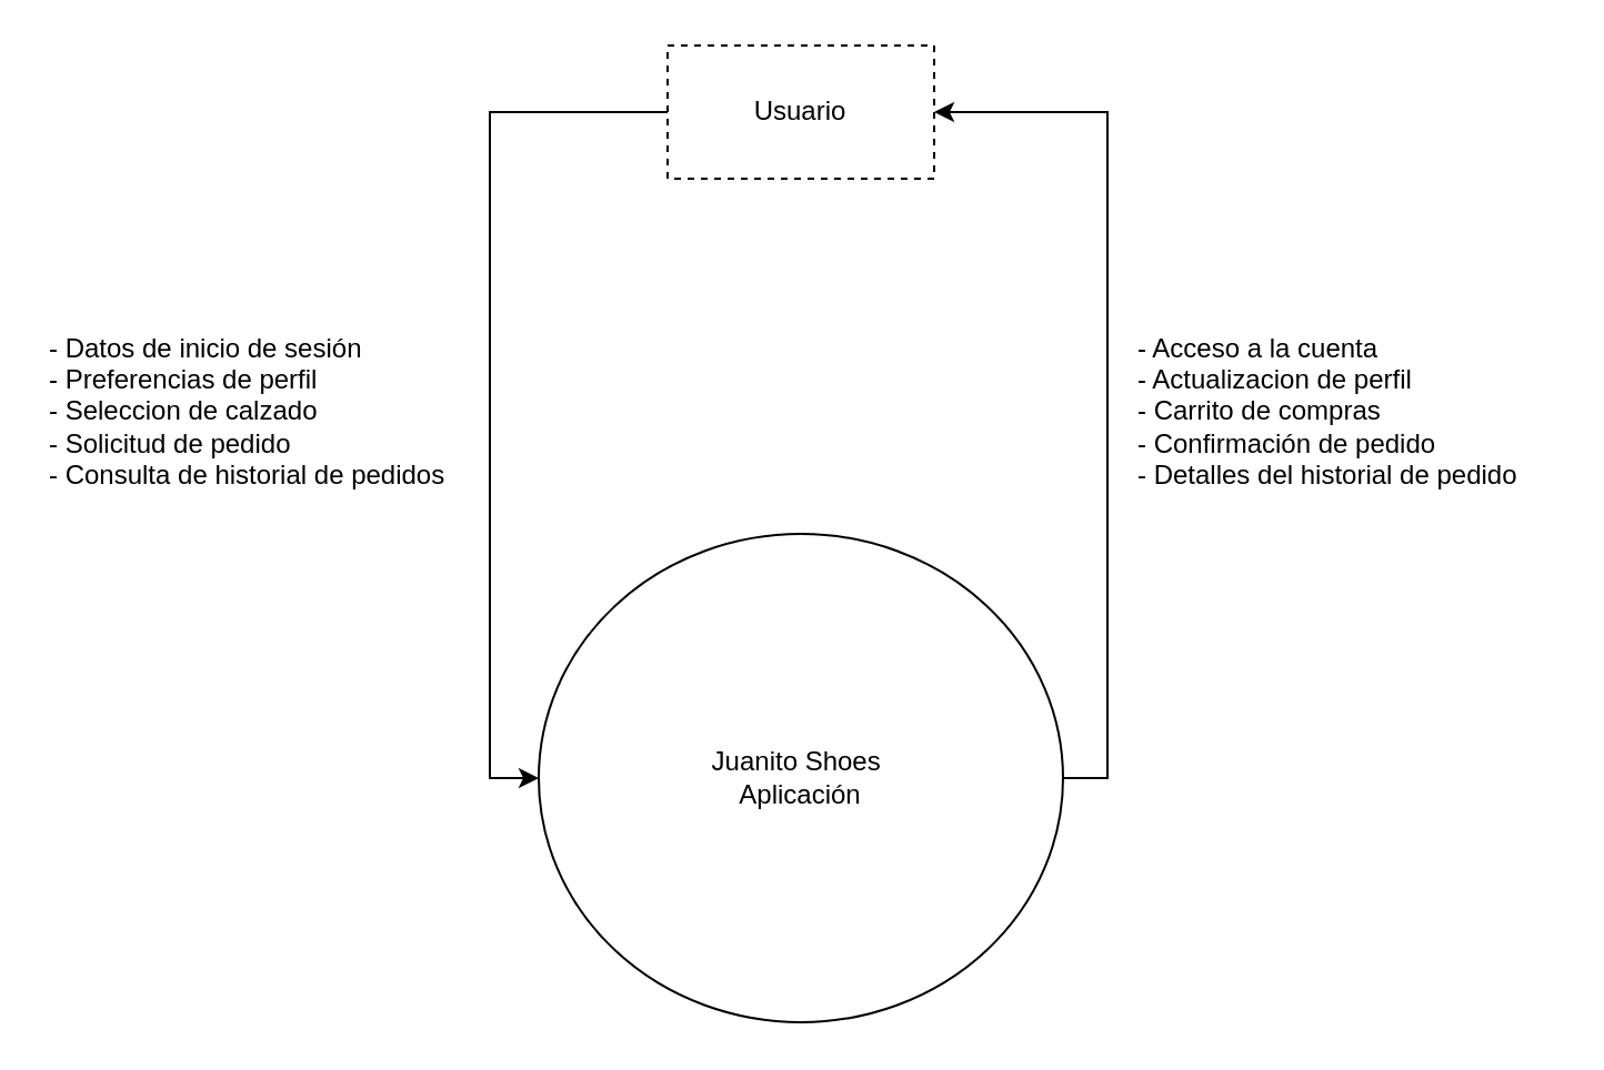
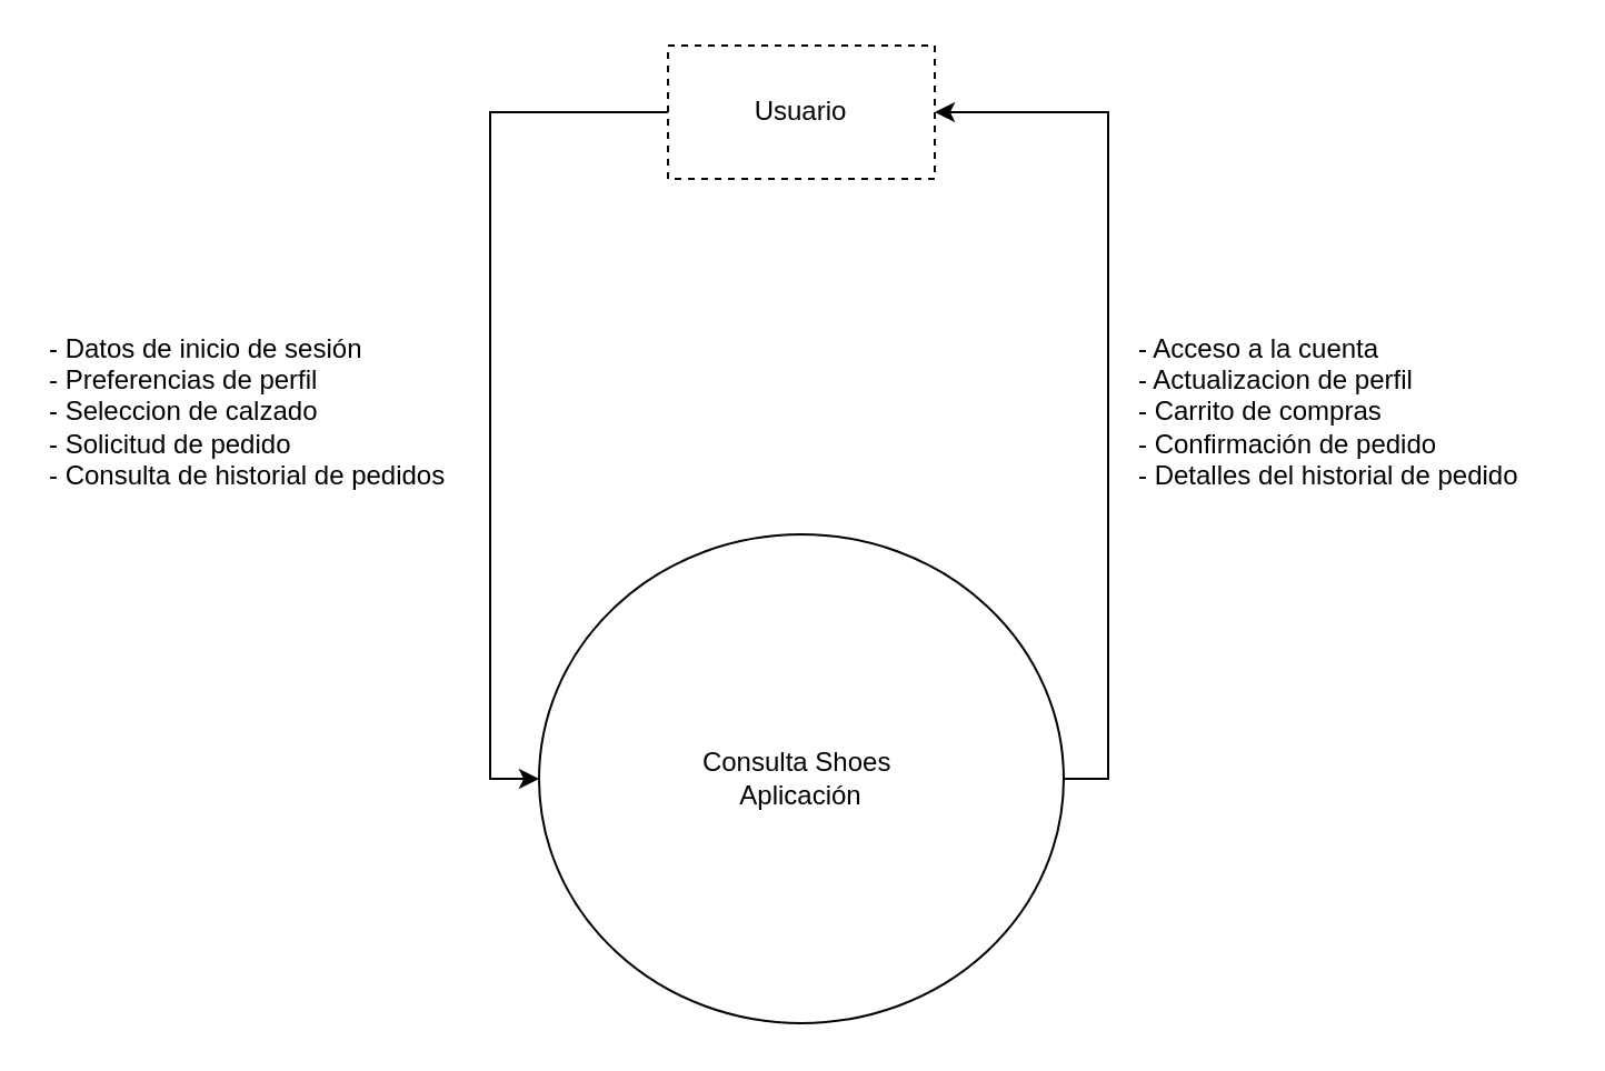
- <mxCell id="3" value="Juanito Shoes&amp;nbsp;&lt;div&gt;Aplicación&lt;/div&gt;" style="ellipse;whiteSpace=wrap;html=1;" parent="1" vertex="1"><mxGeometry x="242" y="240" width="236" height="220" as="geometry" /></mxCell>
+ <mxCell id="3" value="Consulta Shoes&amp;nbsp;&lt;div&gt;Aplicación&lt;/div&gt;" style="ellipse;whiteSpace=wrap;html=1;" parent="1" vertex="1"><mxGeometry x="242" y="240" width="236" height="220" as="geometry" /></mxCell>
